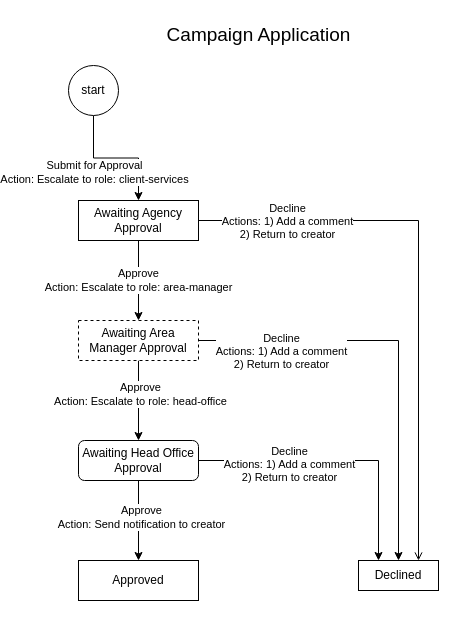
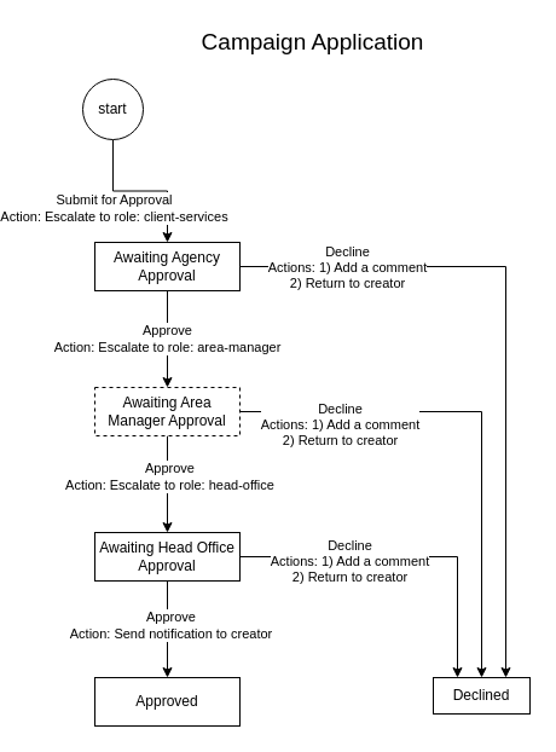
- <mxCell id="19" value="Awaiting Head Office Approval" style="whiteSpace=wrap;html=1;rounded=1;" vertex="1" parent="1"><mxGeometry x="30" y="440" width="120" height="40" as="geometry" /></mxCell>
+ <mxCell id="19" value="Awaiting Head Office Approval" style="rounded=0;whiteSpace=wrap;html=1;" vertex="1" parent="1"><mxGeometry x="30" y="440" width="120" height="40" as="geometry" /></mxCell>
- <mxCell id="7" style="edgeStyle=orthogonalEdgeStyle;rounded=0;orthogonalLoop=1;jettySize=auto;html=1;exitX=1;exitY=0.5;exitDx=0;exitDy=0;entryX=0.75;entryY=0;entryDx=0;entryDy=0;endArrow=open;" edge="1" parent="1" source="9" target="21"><mxGeometry relative="1" as="geometry" /></mxCell>
+ <mxCell id="7" style="edgeStyle=orthogonalEdgeStyle;rounded=0;orthogonalLoop=1;jettySize=auto;html=1;exitX=1;exitY=0.5;exitDx=0;exitDy=0;entryX=0.75;entryY=0;entryDx=0;entryDy=0;" edge="1" parent="1" source="9" target="21"><mxGeometry relative="1" as="geometry" /></mxCell>
